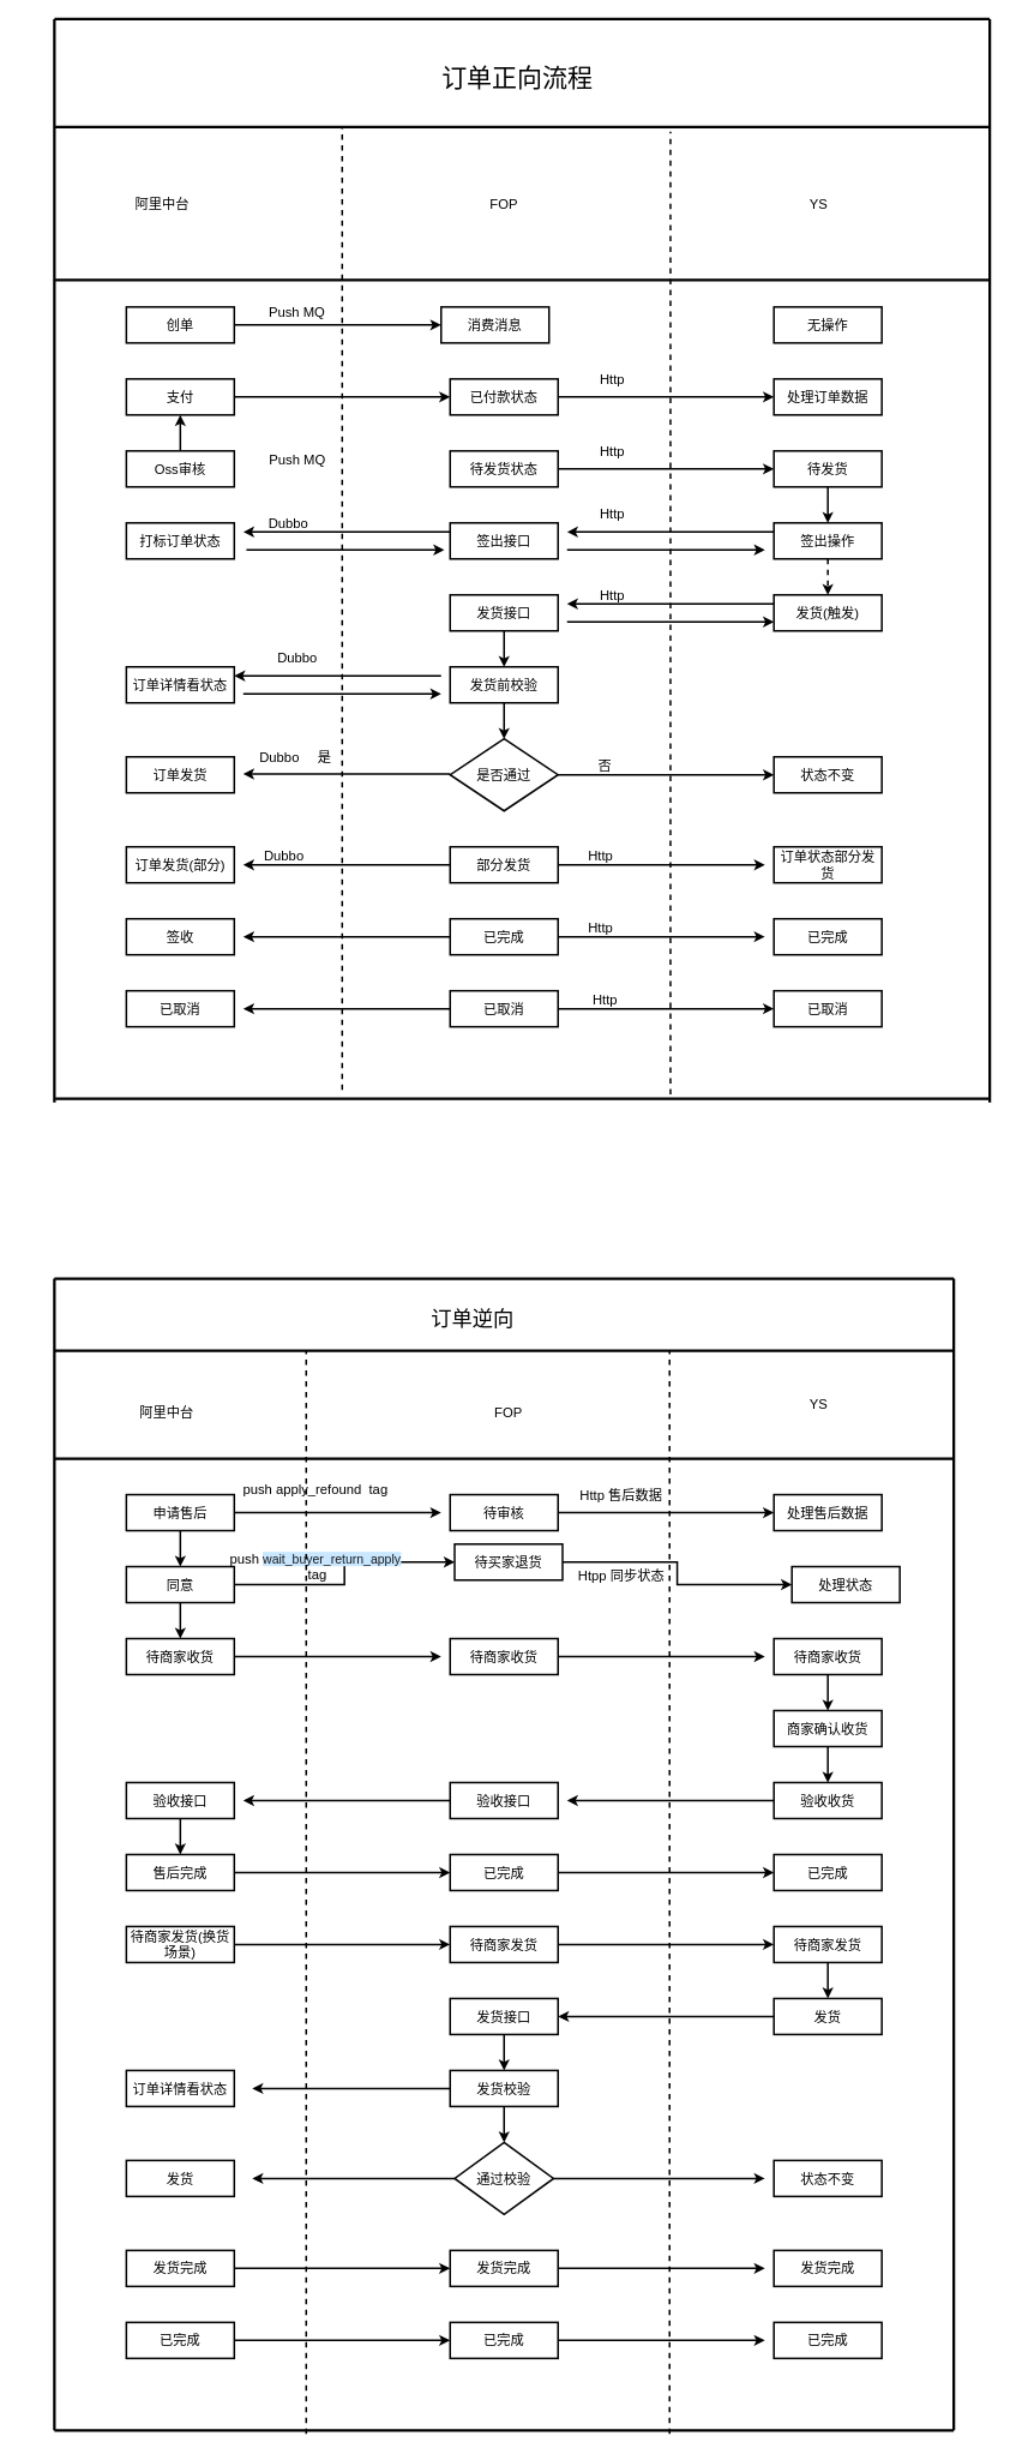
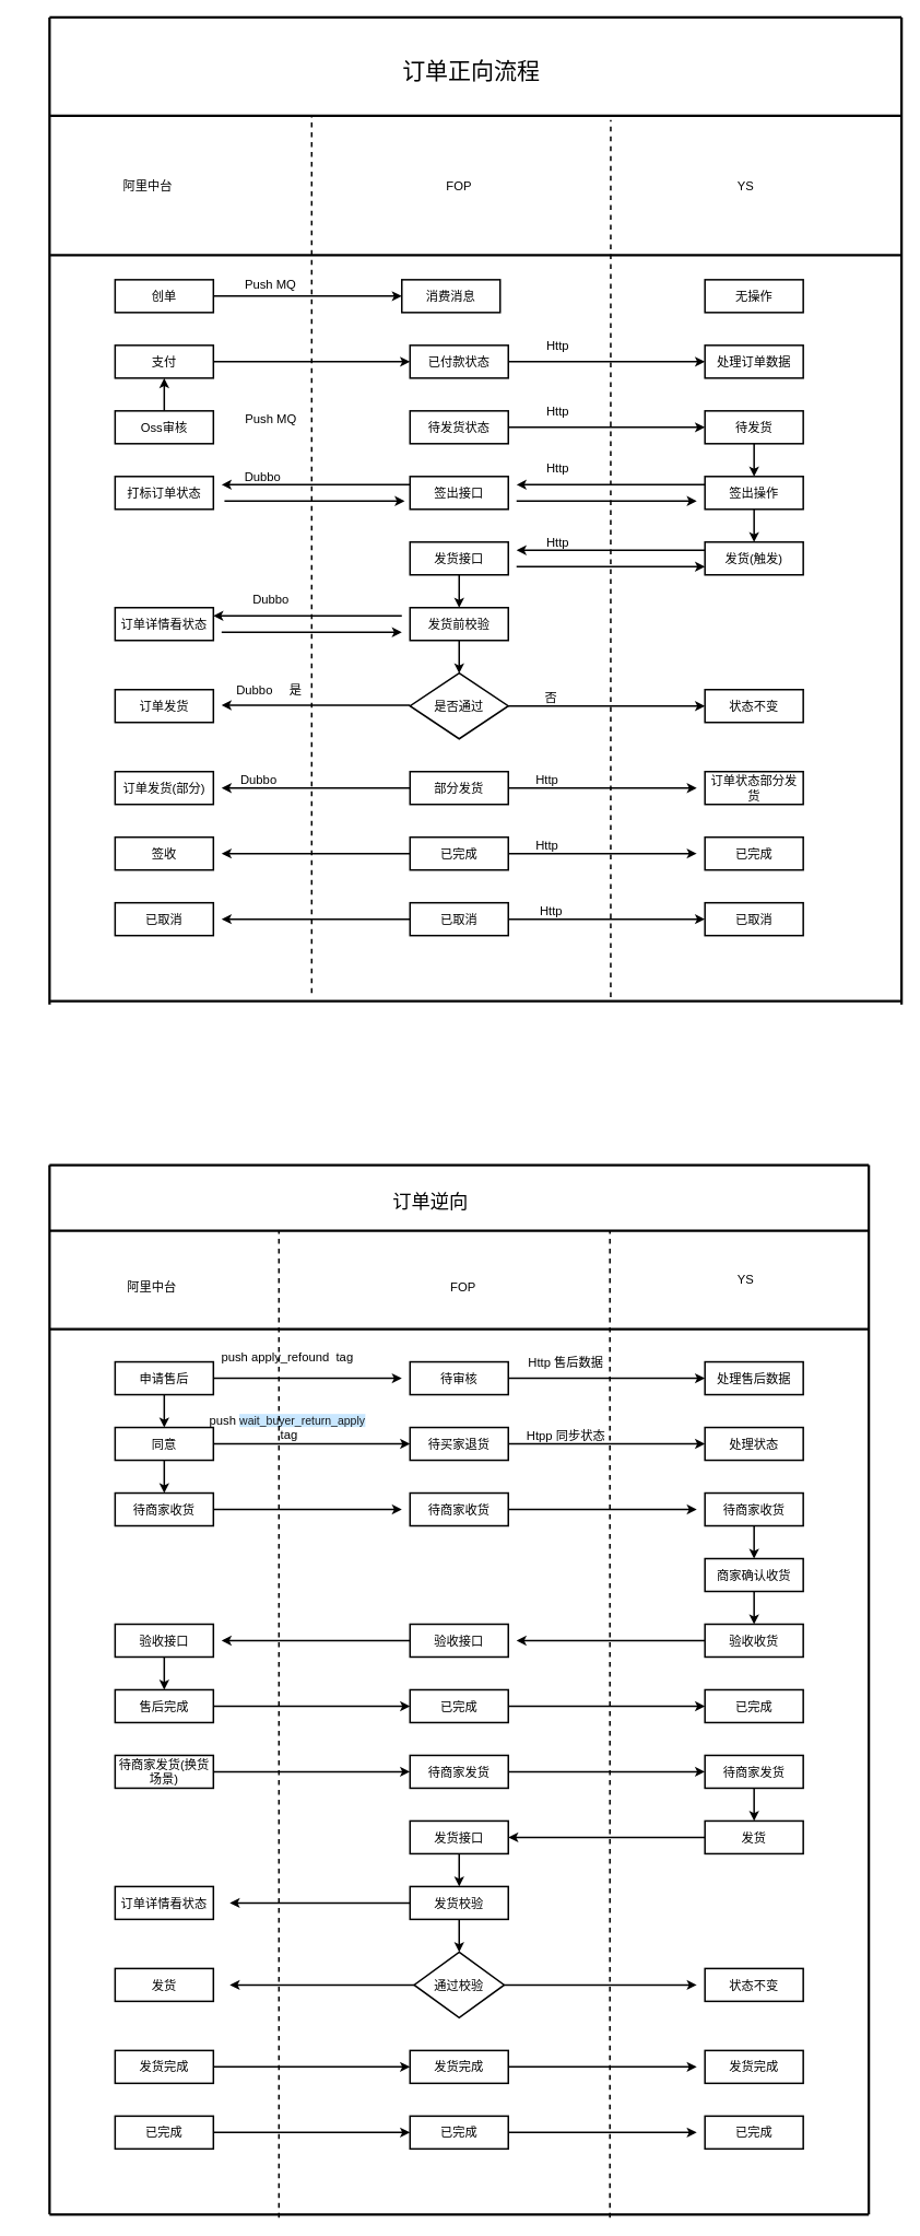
- <mxCell id="27" style="edgeStyle=orthogonalEdgeStyle;rounded=0;orthogonalLoop=1;jettySize=auto;html=1;entryX=0.5;entryY=0;entryDx=0;entryDy=0;fontSize=15;strokeWidth=2;dashed=1;" edge="1" parent="1" source="28" target="37"><mxGeometry relative="1" as="geometry" /></mxCell>
+ <mxCell id="27" style="edgeStyle=orthogonalEdgeStyle;rounded=0;orthogonalLoop=1;jettySize=auto;html=1;entryX=0.5;entryY=0;entryDx=0;entryDy=0;fontSize=15;strokeWidth=2;" edge="1" parent="1" source="28" target="37"><mxGeometry relative="1" as="geometry" /></mxCell>
- <mxCell id="90" value="待买家退货" style="rounded=0;whiteSpace=wrap;html=1;fontSize=15;strokeWidth=2;" vertex="1" parent="1"><mxGeometry x="505" y="1715" width="120" height="40" as="geometry" /></mxCell>
+ <mxCell id="90" value="待买家退货" style="rounded=0;whiteSpace=wrap;html=1;fontSize=15;strokeWidth=2;" vertex="1" parent="1"><mxGeometry x="500" y="1740" width="120" height="40" as="geometry" /></mxCell>
- <mxCell id="95" value="处理状态" style="rounded=0;whiteSpace=wrap;html=1;fontSize=15;strokeWidth=2;" vertex="1" parent="1"><mxGeometry x="880" y="1740" width="120" height="40" as="geometry" /></mxCell>
+ <mxCell id="95" value="处理状态" style="rounded=0;whiteSpace=wrap;html=1;fontSize=15;strokeWidth=2;" vertex="1" parent="1"><mxGeometry x="860" y="1740" width="120" height="40" as="geometry" /></mxCell>
